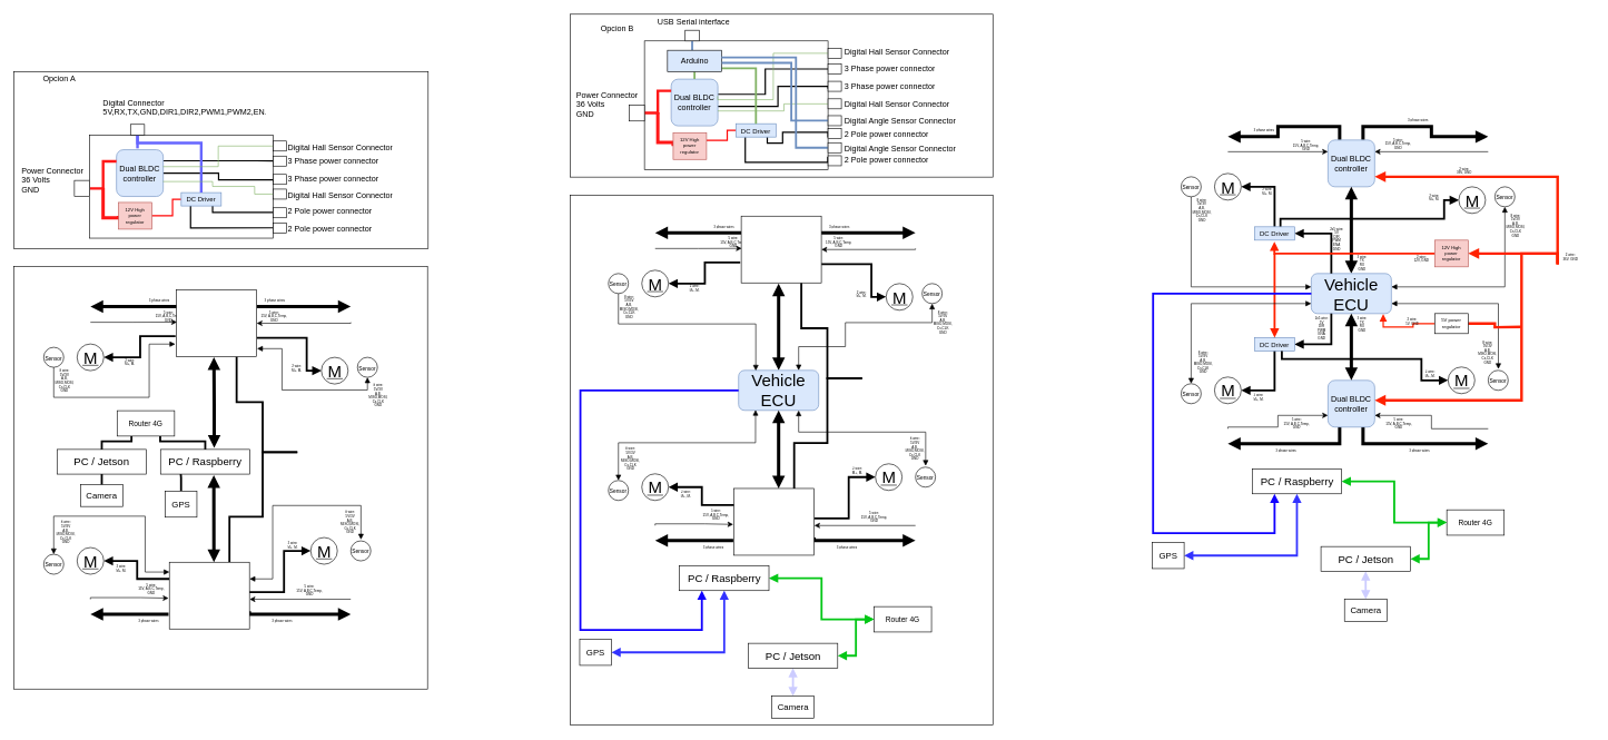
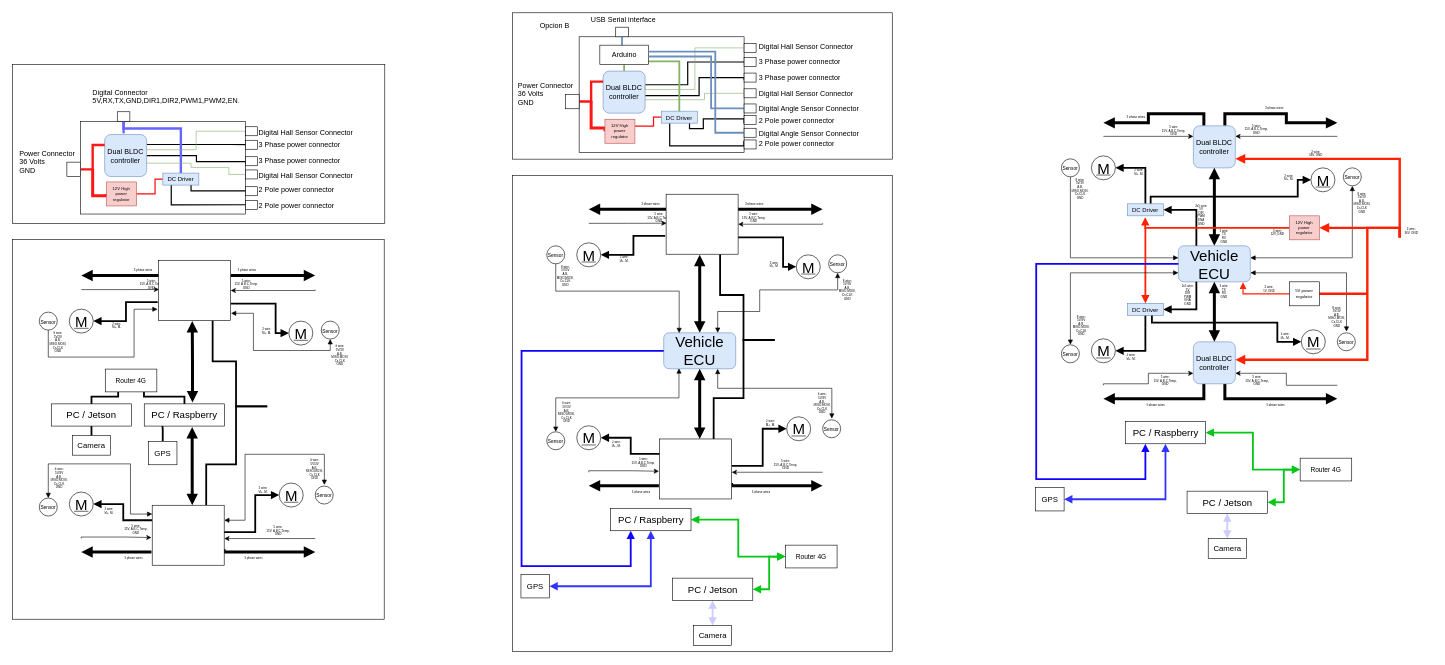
- <mxCell id="150" value="Arduino" style="rounded=0;whiteSpace=wrap;html=1;fillColor=#dae8fc;" vertex="1" parent="1"><mxGeometry x="999.5" y="74.5" width="81" height="32" as="geometry" /></mxCell>
+ <mxCell id="150" value="Arduino" style="rounded=0;whiteSpace=wrap;html=1;" vertex="1" parent="1"><mxGeometry x="999.5" y="74.5" width="81" height="32" as="geometry" /></mxCell>
- <mxCell id="279" value="Opcion A" style="text;html=1;strokeColor=none;fillColor=none;align=center;verticalAlign=middle;whiteSpace=wrap;rounded=0;" vertex="1" parent="1"><mxGeometry x="57" y="107.5" width="63" height="20" as="geometry" /></mxCell>
- <mxCell id="52" value="&lt;div&gt;5V power regulator&lt;/div&gt;" style="rounded=0;whiteSpace=wrap;html=1;fontSize=7;" parent="1" vertex="1"><mxGeometry x="2149" y="469" width="50" height="30" as="geometry" /></mxCell>
+ <mxCell id="52" value="&lt;div&gt;5V power regulator&lt;/div&gt;" style="rounded=0;whiteSpace=wrap;html=1;fontSize=7;" parent="1" vertex="1"><mxGeometry x="2149" y="469" width="50" height="40" as="geometry" /></mxCell>
